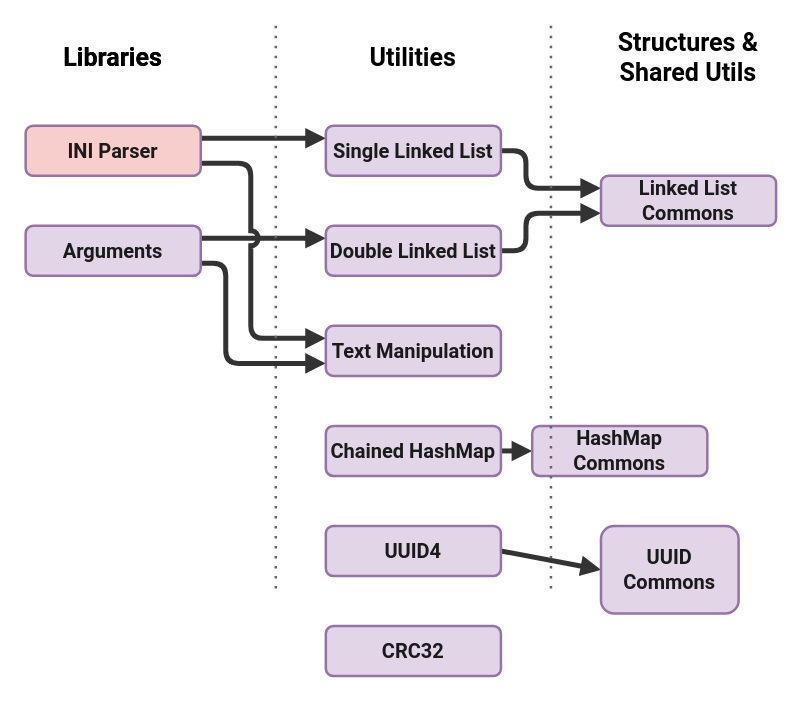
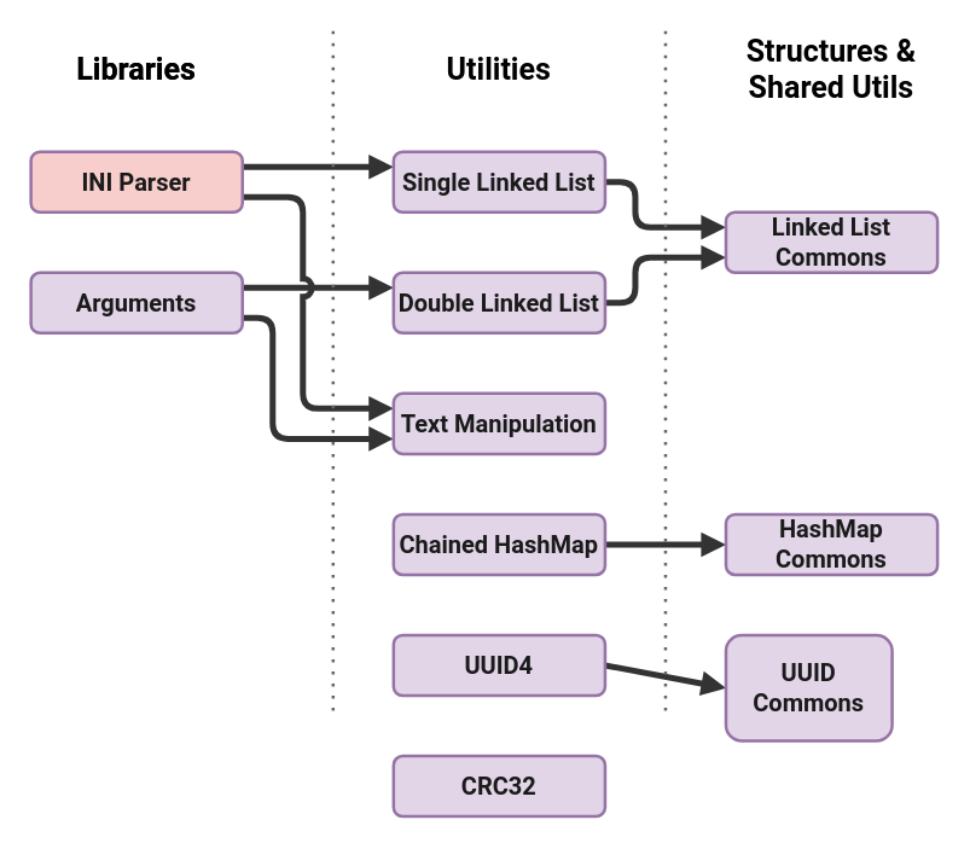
- <mxCell id="14" value="HashMap Commons" style="rounded=1;whiteSpace=wrap;html=1;fillColor=#e1d5e7;strokeColor=#9673a6;fontFamily=Roboto;fontStyle=1;fontSize=16;fontSource=https%3A%2F%2Ffonts.googleapis.com%2Fcss%3Ffamily%3DRoboto;shadow=0;glass=0;strokeWidth=2;fontColor=#1A1A1A;" parent="1" vertex="1"><mxGeometry x="425" y="340" width="140" height="40" as="geometry" /></mxCell>
+ <mxCell id="14" value="HashMap Commons" style="rounded=1;whiteSpace=wrap;html=1;fillColor=#e1d5e7;strokeColor=#9673a6;fontFamily=Roboto;fontStyle=1;fontSize=16;fontSource=https%3A%2F%2Ffonts.googleapis.com%2Fcss%3Ffamily%3DRoboto;shadow=0;glass=0;strokeWidth=2;fontColor=#1A1A1A;" parent="1" vertex="1"><mxGeometry x="480" y="340" width="140" height="40" as="geometry" /></mxCell>
